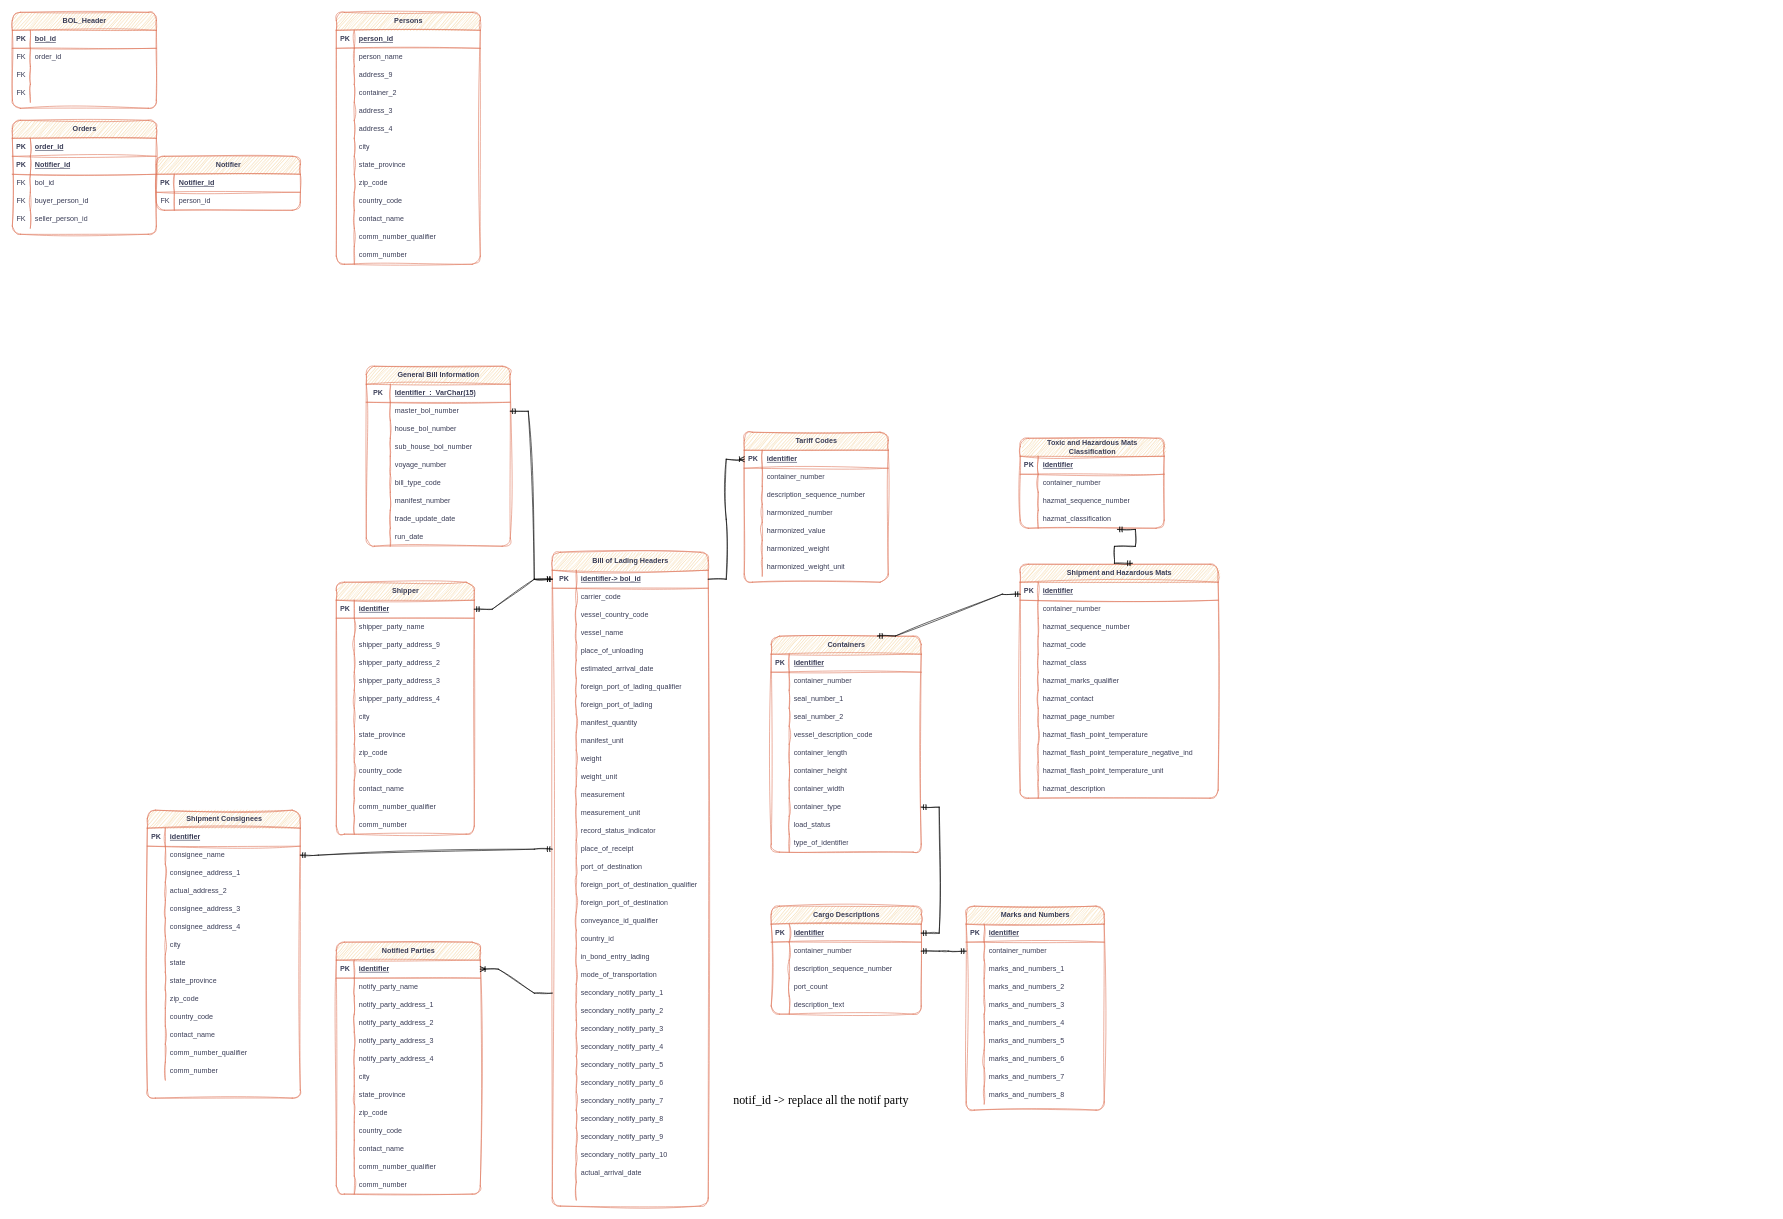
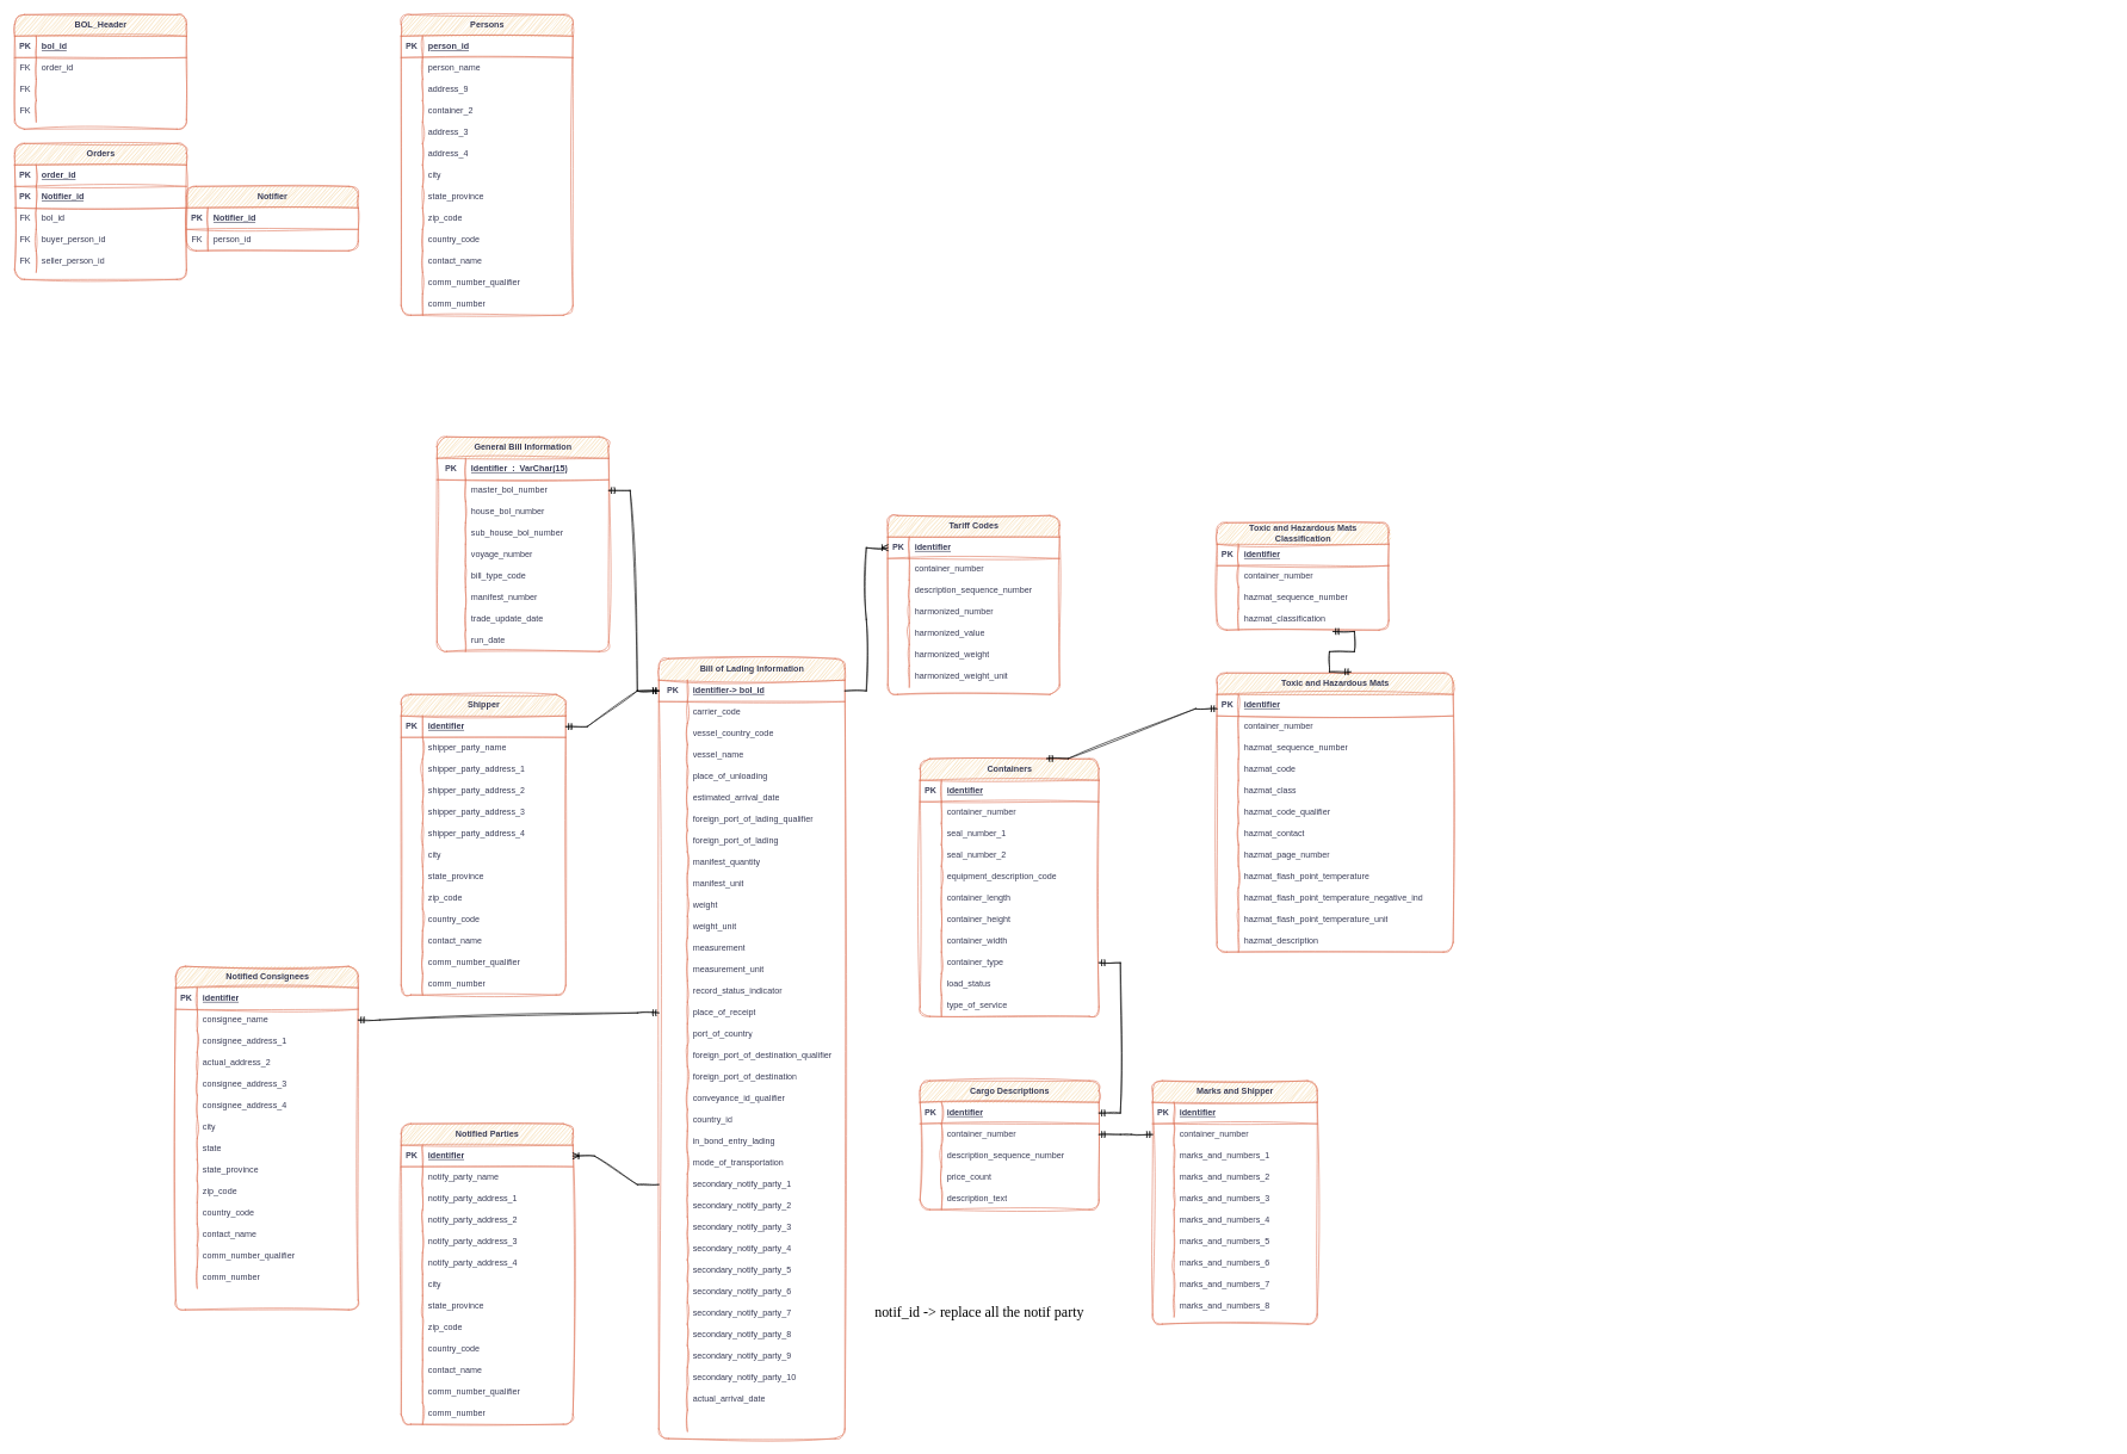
- <mxCell id="84" value="Bill of Lading Headers" style="shape=table;startSize=30;container=1;collapsible=1;childLayout=tableLayout;fixedRows=1;rowLines=0;fontStyle=1;align=center;resizeLast=1;html=1;labelBackgroundColor=none;fillColor=#F2CC8F;strokeColor=#E07A5F;fontColor=#393C56;rounded=1;sketch=1;curveFitting=1;jiggle=2;" parent="1" vertex="1"><mxGeometry x="920" y="920" width="260" height="1090" as="geometry" /></mxCell>
+ <mxCell id="84" value="Bill of Lading Information" style="shape=table;startSize=30;container=1;collapsible=1;childLayout=tableLayout;fixedRows=1;rowLines=0;fontStyle=1;align=center;resizeLast=1;html=1;labelBackgroundColor=none;fillColor=#F2CC8F;strokeColor=#E07A5F;fontColor=#393C56;rounded=1;sketch=1;curveFitting=1;jiggle=2;" parent="1" vertex="1"><mxGeometry x="920" y="920" width="260" height="1090" as="geometry" /></mxCell>
- <mxCell id="243" value="Shipment and Hazardous Mats" style="shape=table;startSize=30;container=1;collapsible=1;childLayout=tableLayout;fixedRows=1;rowLines=0;fontStyle=1;align=center;resizeLast=1;html=1;labelBackgroundColor=none;fillColor=#F2CC8F;strokeColor=#E07A5F;fontColor=#393C56;rounded=1;sketch=1;curveFitting=1;jiggle=2;" parent="1" vertex="1"><mxGeometry x="1700" y="940" width="330" height="390" as="geometry" /></mxCell>
+ <mxCell id="243" value="Toxic and Hazardous Mats" style="shape=table;startSize=30;container=1;collapsible=1;childLayout=tableLayout;fixedRows=1;rowLines=0;fontStyle=1;align=center;resizeLast=1;html=1;labelBackgroundColor=none;fillColor=#F2CC8F;strokeColor=#E07A5F;fontColor=#393C56;rounded=1;sketch=1;curveFitting=1;jiggle=2;" parent="1" vertex="1"><mxGeometry x="1700" y="940" width="330" height="390" as="geometry" /></mxCell>
- <mxCell id="289" value="shipper_party_address_9" style="shape=partialRectangle;connectable=0;fillColor=none;top=0;left=0;bottom=0;right=0;align=left;spacingLeft=6;overflow=hidden;whiteSpace=wrap;html=1;labelBackgroundColor=none;strokeColor=#E07A5F;fontColor=#393C56;rounded=1;sketch=1;curveFitting=1;jiggle=2;" parent="287" vertex="1"><mxGeometry x="30" width="200" height="30" as="geometry"><mxRectangle width="200" height="30" as="alternateBounds" /></mxGeometry></mxCell>
+ <mxCell id="289" value="shipper_party_address_1" style="shape=partialRectangle;connectable=0;fillColor=none;top=0;left=0;bottom=0;right=0;align=left;spacingLeft=6;overflow=hidden;whiteSpace=wrap;html=1;labelBackgroundColor=none;strokeColor=#E07A5F;fontColor=#393C56;rounded=1;sketch=1;curveFitting=1;jiggle=2;" parent="287" vertex="1"><mxGeometry x="30" width="200" height="30" as="geometry"><mxRectangle width="200" height="30" as="alternateBounds" /></mxGeometry></mxCell>
- <mxCell id="261" value="hazmat_marks_qualifier" style="shape=partialRectangle;connectable=0;fillColor=none;top=0;left=0;bottom=0;right=0;align=left;spacingLeft=6;overflow=hidden;whiteSpace=wrap;html=1;labelBackgroundColor=none;strokeColor=#E07A5F;fontColor=#393C56;rounded=1;sketch=1;curveFitting=1;jiggle=2;" parent="259" vertex="1"><mxGeometry x="30" width="300" height="30" as="geometry"><mxRectangle width="300" height="30" as="alternateBounds" /></mxGeometry></mxCell>
+ <mxCell id="261" value="hazmat_code_qualifier" style="shape=partialRectangle;connectable=0;fillColor=none;top=0;left=0;bottom=0;right=0;align=left;spacingLeft=6;overflow=hidden;whiteSpace=wrap;html=1;labelBackgroundColor=none;strokeColor=#E07A5F;fontColor=#393C56;rounded=1;sketch=1;curveFitting=1;jiggle=2;" parent="259" vertex="1"><mxGeometry x="30" width="300" height="30" as="geometry"><mxRectangle width="300" height="30" as="alternateBounds" /></mxGeometry></mxCell>
- <mxCell id="351" value="vessel_description_code" style="shape=partialRectangle;connectable=0;fillColor=none;top=0;left=0;bottom=0;right=0;align=left;spacingLeft=6;overflow=hidden;whiteSpace=wrap;html=1;labelBackgroundColor=none;strokeColor=#E07A5F;fontColor=#393C56;rounded=1;sketch=1;curveFitting=1;jiggle=2;" parent="349" vertex="1"><mxGeometry x="30" width="220" height="30" as="geometry"><mxRectangle width="220" height="30" as="alternateBounds" /></mxGeometry></mxCell>
+ <mxCell id="351" value="equipment_description_code" style="shape=partialRectangle;connectable=0;fillColor=none;top=0;left=0;bottom=0;right=0;align=left;spacingLeft=6;overflow=hidden;whiteSpace=wrap;html=1;labelBackgroundColor=none;strokeColor=#E07A5F;fontColor=#393C56;rounded=1;sketch=1;curveFitting=1;jiggle=2;" parent="349" vertex="1"><mxGeometry x="30" width="220" height="30" as="geometry"><mxRectangle width="220" height="30" as="alternateBounds" /></mxGeometry></mxCell>
- <mxCell id="448" value="Shipment Consignees" style="shape=table;startSize=30;container=1;collapsible=1;childLayout=tableLayout;fixedRows=1;rowLines=0;fontStyle=1;align=center;resizeLast=1;html=1;labelBackgroundColor=none;fillColor=#F2CC8F;strokeColor=#E07A5F;fontColor=#393C56;rounded=1;sketch=1;curveFitting=1;jiggle=2;" parent="1" vertex="1"><mxGeometry x="245" y="1350" width="255" height="480" as="geometry"><mxRectangle x="-849" y="530" width="160" height="30" as="alternateBounds" /></mxGeometry></mxCell>
+ <mxCell id="448" value="Notified Consignees" style="shape=table;startSize=30;container=1;collapsible=1;childLayout=tableLayout;fixedRows=1;rowLines=0;fontStyle=1;align=center;resizeLast=1;html=1;labelBackgroundColor=none;fillColor=#F2CC8F;strokeColor=#E07A5F;fontColor=#393C56;rounded=1;sketch=1;curveFitting=1;jiggle=2;" parent="1" vertex="1"><mxGeometry x="245" y="1350" width="255" height="480" as="geometry"><mxRectangle x="-849" y="530" width="160" height="30" as="alternateBounds" /></mxGeometry></mxCell>
- <mxCell id="369" value="type_of_identifier" style="shape=partialRectangle;connectable=0;fillColor=none;top=0;left=0;bottom=0;right=0;align=left;spacingLeft=6;overflow=hidden;whiteSpace=wrap;html=1;labelBackgroundColor=none;strokeColor=#E07A5F;fontColor=#393C56;rounded=1;sketch=1;curveFitting=1;jiggle=2;" parent="367" vertex="1"><mxGeometry x="30" width="220" height="30" as="geometry"><mxRectangle width="220" height="30" as="alternateBounds" /></mxGeometry></mxCell>
+ <mxCell id="369" value="type_of_service" style="shape=partialRectangle;connectable=0;fillColor=none;top=0;left=0;bottom=0;right=0;align=left;spacingLeft=6;overflow=hidden;whiteSpace=wrap;html=1;labelBackgroundColor=none;strokeColor=#E07A5F;fontColor=#393C56;rounded=1;sketch=1;curveFitting=1;jiggle=2;" parent="367" vertex="1"><mxGeometry x="30" width="220" height="30" as="geometry"><mxRectangle width="220" height="30" as="alternateBounds" /></mxGeometry></mxCell>
- <mxCell id="135" value="port_of_destination" style="shape=partialRectangle;connectable=0;fillColor=none;top=0;left=0;bottom=0;right=0;align=left;spacingLeft=6;overflow=hidden;whiteSpace=wrap;html=1;labelBackgroundColor=none;strokeColor=#E07A5F;fontColor=#393C56;rounded=1;sketch=1;curveFitting=1;jiggle=2;" parent="133" vertex="1"><mxGeometry x="40" width="220" height="30" as="geometry"><mxRectangle width="220" height="30" as="alternateBounds" /></mxGeometry></mxCell>
+ <mxCell id="135" value="port_of_country" style="shape=partialRectangle;connectable=0;fillColor=none;top=0;left=0;bottom=0;right=0;align=left;spacingLeft=6;overflow=hidden;whiteSpace=wrap;html=1;labelBackgroundColor=none;strokeColor=#E07A5F;fontColor=#393C56;rounded=1;sketch=1;curveFitting=1;jiggle=2;" parent="133" vertex="1"><mxGeometry x="40" width="220" height="30" as="geometry"><mxRectangle width="220" height="30" as="alternateBounds" /></mxGeometry></mxCell>
- <mxCell id="212" value="Marks and Numbers" style="shape=table;startSize=30;container=1;collapsible=1;childLayout=tableLayout;fixedRows=1;rowLines=0;fontStyle=1;align=center;resizeLast=1;html=1;labelBackgroundColor=none;fillColor=#F2CC8F;strokeColor=#E07A5F;fontColor=#393C56;rounded=1;sketch=1;curveFitting=1;jiggle=2;" parent="1" vertex="1"><mxGeometry x="1610" y="1510" width="230" height="340" as="geometry" /></mxCell>
+ <mxCell id="212" value="Marks and Shipper" style="shape=table;startSize=30;container=1;collapsible=1;childLayout=tableLayout;fixedRows=1;rowLines=0;fontStyle=1;align=center;resizeLast=1;html=1;labelBackgroundColor=none;fillColor=#F2CC8F;strokeColor=#E07A5F;fontColor=#393C56;rounded=1;sketch=1;curveFitting=1;jiggle=2;" parent="1" vertex="1"><mxGeometry x="1610" y="1510" width="230" height="340" as="geometry" /></mxCell>
- <mxCell id="332" value="port_count" style="shape=partialRectangle;connectable=0;fillColor=none;top=0;left=0;bottom=0;right=0;align=left;spacingLeft=6;overflow=hidden;whiteSpace=wrap;html=1;labelBackgroundColor=none;strokeColor=#E07A5F;fontColor=#393C56;rounded=1;sketch=1;curveFitting=1;jiggle=2;" parent="330" vertex="1"><mxGeometry x="30" width="220" height="30" as="geometry"><mxRectangle width="220" height="30" as="alternateBounds" /></mxGeometry></mxCell>
+ <mxCell id="332" value="price_count" style="shape=partialRectangle;connectable=0;fillColor=none;top=0;left=0;bottom=0;right=0;align=left;spacingLeft=6;overflow=hidden;whiteSpace=wrap;html=1;labelBackgroundColor=none;strokeColor=#E07A5F;fontColor=#393C56;rounded=1;sketch=1;curveFitting=1;jiggle=2;" parent="330" vertex="1"><mxGeometry x="30" width="220" height="30" as="geometry"><mxRectangle width="220" height="30" as="alternateBounds" /></mxGeometry></mxCell>
